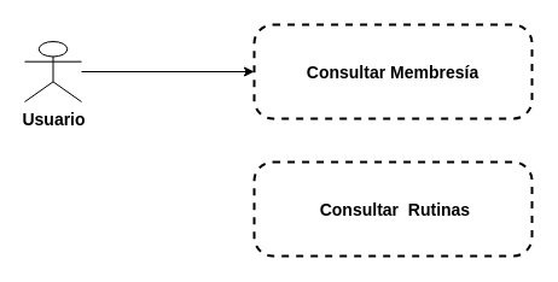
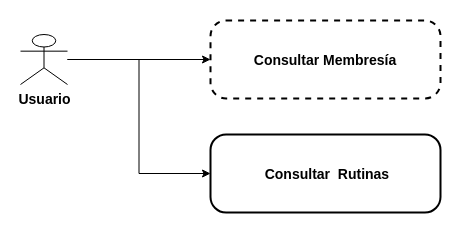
+ <mxCell id="3" style="edgeStyle=orthogonalEdgeStyle;rounded=0;orthogonalLoop=1;jettySize=auto;html=1;entryX=0;entryY=0.5;entryDx=0;entryDy=0;" edge="1" parent="1" source="4" target="6"><mxGeometry relative="1" as="geometry" /></mxCell>
- <mxCell id="6" value=" Consultar  Rutinas" style="rounded=1;arcSize=20;strokeWidth=2;fontSize=14;fontStyle=1;dashed=1;" vertex="1" parent="1"><mxGeometry x="210" y="134" width="230" height="78" as="geometry" /></mxCell>
+ <mxCell id="6" value=" Consultar  Rutinas" style="rounded=1;arcSize=20;strokeWidth=2;fontSize=14;fontStyle=1" vertex="1" parent="1"><mxGeometry x="210" y="134" width="230" height="78" as="geometry" /></mxCell>
